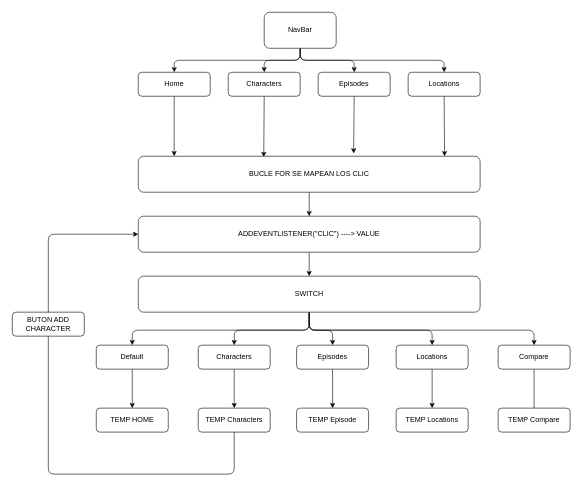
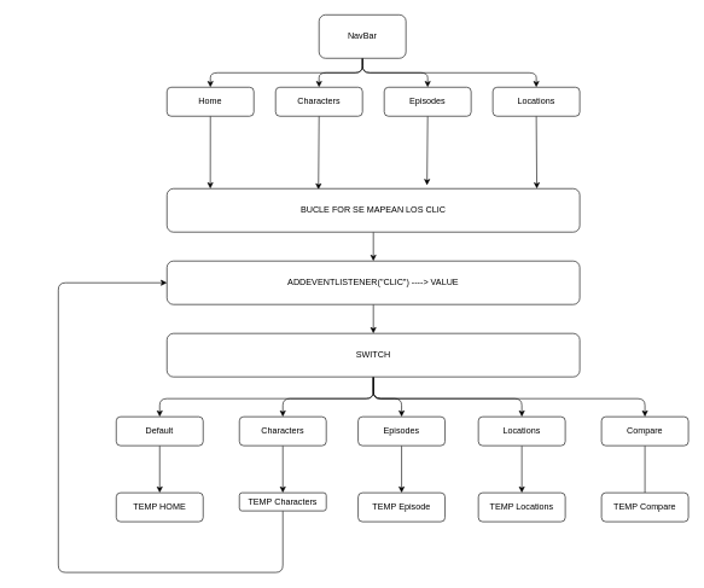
- <mxCell id="41" value="BUTON ADD CHARACTER" style="rounded=1;whiteSpace=wrap;html=1;" vertex="1" parent="1"><mxGeometry x="20" y="520" width="120" height="40" as="geometry" /></mxCell>
- <mxCell id="37" value="TEMP Characters" style="rounded=1;whiteSpace=wrap;html=1;" vertex="1" parent="1"><mxGeometry x="330" y="680" width="120" height="40" as="geometry" /></mxCell>
+ <mxCell id="37" value="TEMP Characters" style="rounded=1;whiteSpace=wrap;html=1;" vertex="1" parent="1"><mxGeometry x="330" y="680" width="120" height="25" as="geometry" /></mxCell>
